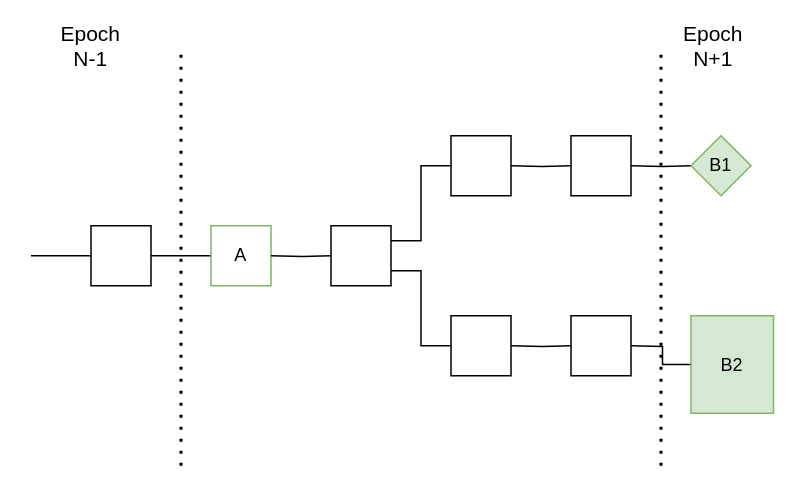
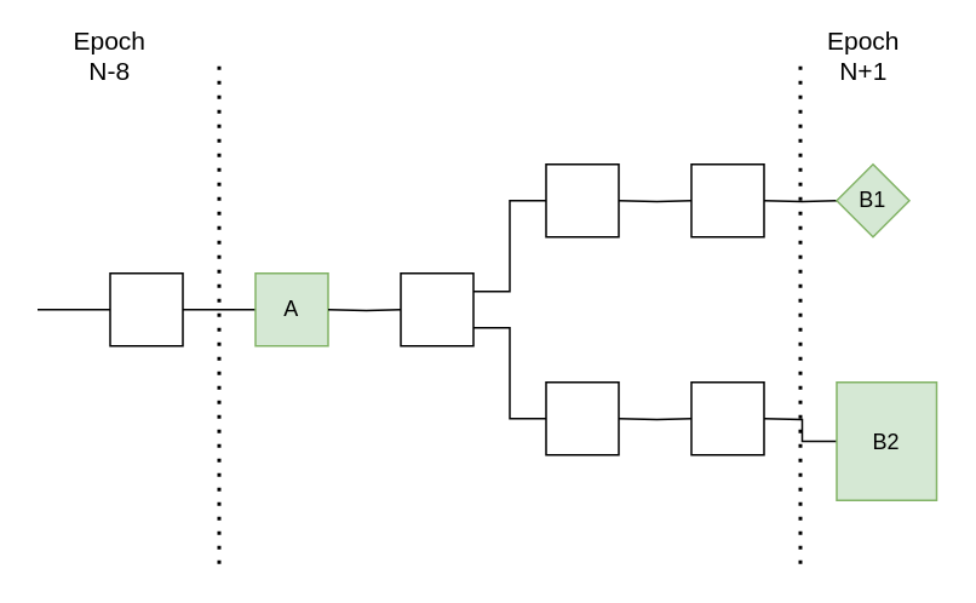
- <mxCell id="22" value="&lt;font style=&quot;font-size: 14px&quot;&gt;Epoch N-1&lt;br&gt;&lt;/font&gt;" style="text;html=1;strokeColor=none;fillColor=none;align=center;verticalAlign=middle;whiteSpace=wrap;rounded=0;" vertex="1" parent="1"><mxGeometry x="40" y="20" width="40" height="20" as="geometry" /></mxCell>
+ <mxCell id="22" value="&lt;font style=&quot;font-size: 14px&quot;&gt;Epoch N-8&lt;br&gt;&lt;/font&gt;" style="text;html=1;strokeColor=none;fillColor=none;align=center;verticalAlign=middle;whiteSpace=wrap;rounded=0;" vertex="1" parent="1"><mxGeometry x="40" y="20" width="40" height="20" as="geometry" /></mxCell>
- <mxCell id="6" value="A" style="rounded=0;whiteSpace=wrap;html=1;fillColor=#ffffff;strokeColor=#82b366;" vertex="1" parent="1"><mxGeometry x="140" y="150" width="40" height="40" as="geometry" /></mxCell>
+ <mxCell id="6" value="A" style="rounded=0;whiteSpace=wrap;html=1;fillColor=#d5e8d4;strokeColor=#82b366;" vertex="1" parent="1"><mxGeometry x="140" y="150" width="40" height="40" as="geometry" /></mxCell>
